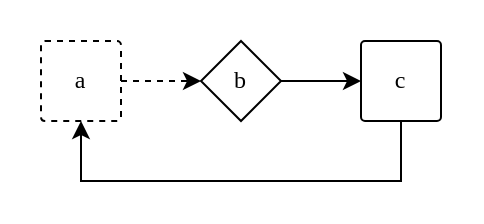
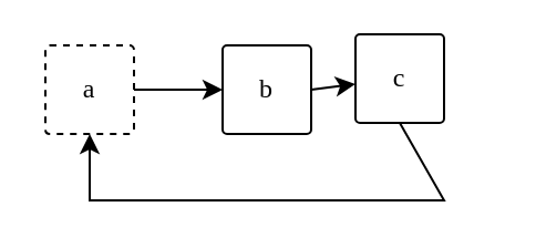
- <mxCell id="5" value="" style="endArrow=classic;html=1;rounded=0;exitX=1;exitY=0.5;exitDx=0;exitDy=0;entryX=0;entryY=0.5;entryDx=0;entryDy=0;dashed=1;" parent="1" source="2" target="3" edge="1"><mxGeometry width="50" height="50" relative="1" as="geometry"><mxPoint x="300" y="340" as="sourcePoint" /><mxPoint x="350" y="290" as="targetPoint" /></mxGeometry></mxCell>
+ <mxCell id="5" value="" style="endArrow=classic;html=1;rounded=0;exitX=1;exitY=0.5;exitDx=0;exitDy=0;entryX=0;entryY=0.5;entryDx=0;entryDy=0;" parent="1" source="2" target="3" edge="1"><mxGeometry width="50" height="50" relative="1" as="geometry"><mxPoint x="300" y="340" as="sourcePoint" /><mxPoint x="350" y="290" as="targetPoint" /></mxGeometry></mxCell>
- <mxCell id="3" value="b" style="rhombus;whiteSpace=wrap;html=1;arcSize=5;fontFamily=SF Mono;" parent="1" vertex="1"><mxGeometry x="100" y="20" width="40" height="40" as="geometry" /></mxCell>
+ <mxCell id="3" value="b" style="rounded=1;whiteSpace=wrap;html=1;arcSize=5;fontFamily=SF Mono;" parent="1" vertex="1"><mxGeometry x="100" y="20" width="40" height="40" as="geometry" /></mxCell>
- <mxCell id="4" value="c" style="rounded=1;whiteSpace=wrap;html=1;arcSize=5;fontFamily=SF Mono;" parent="1" vertex="1"><mxGeometry x="180" y="20" width="40" height="40" as="geometry" /></mxCell>
+ <mxCell id="4" value="c" style="rounded=1;whiteSpace=wrap;html=1;arcSize=5;fontFamily=SF Mono;" parent="1" vertex="1"><mxGeometry x="160" y="15" width="40" height="40" as="geometry" /></mxCell>
